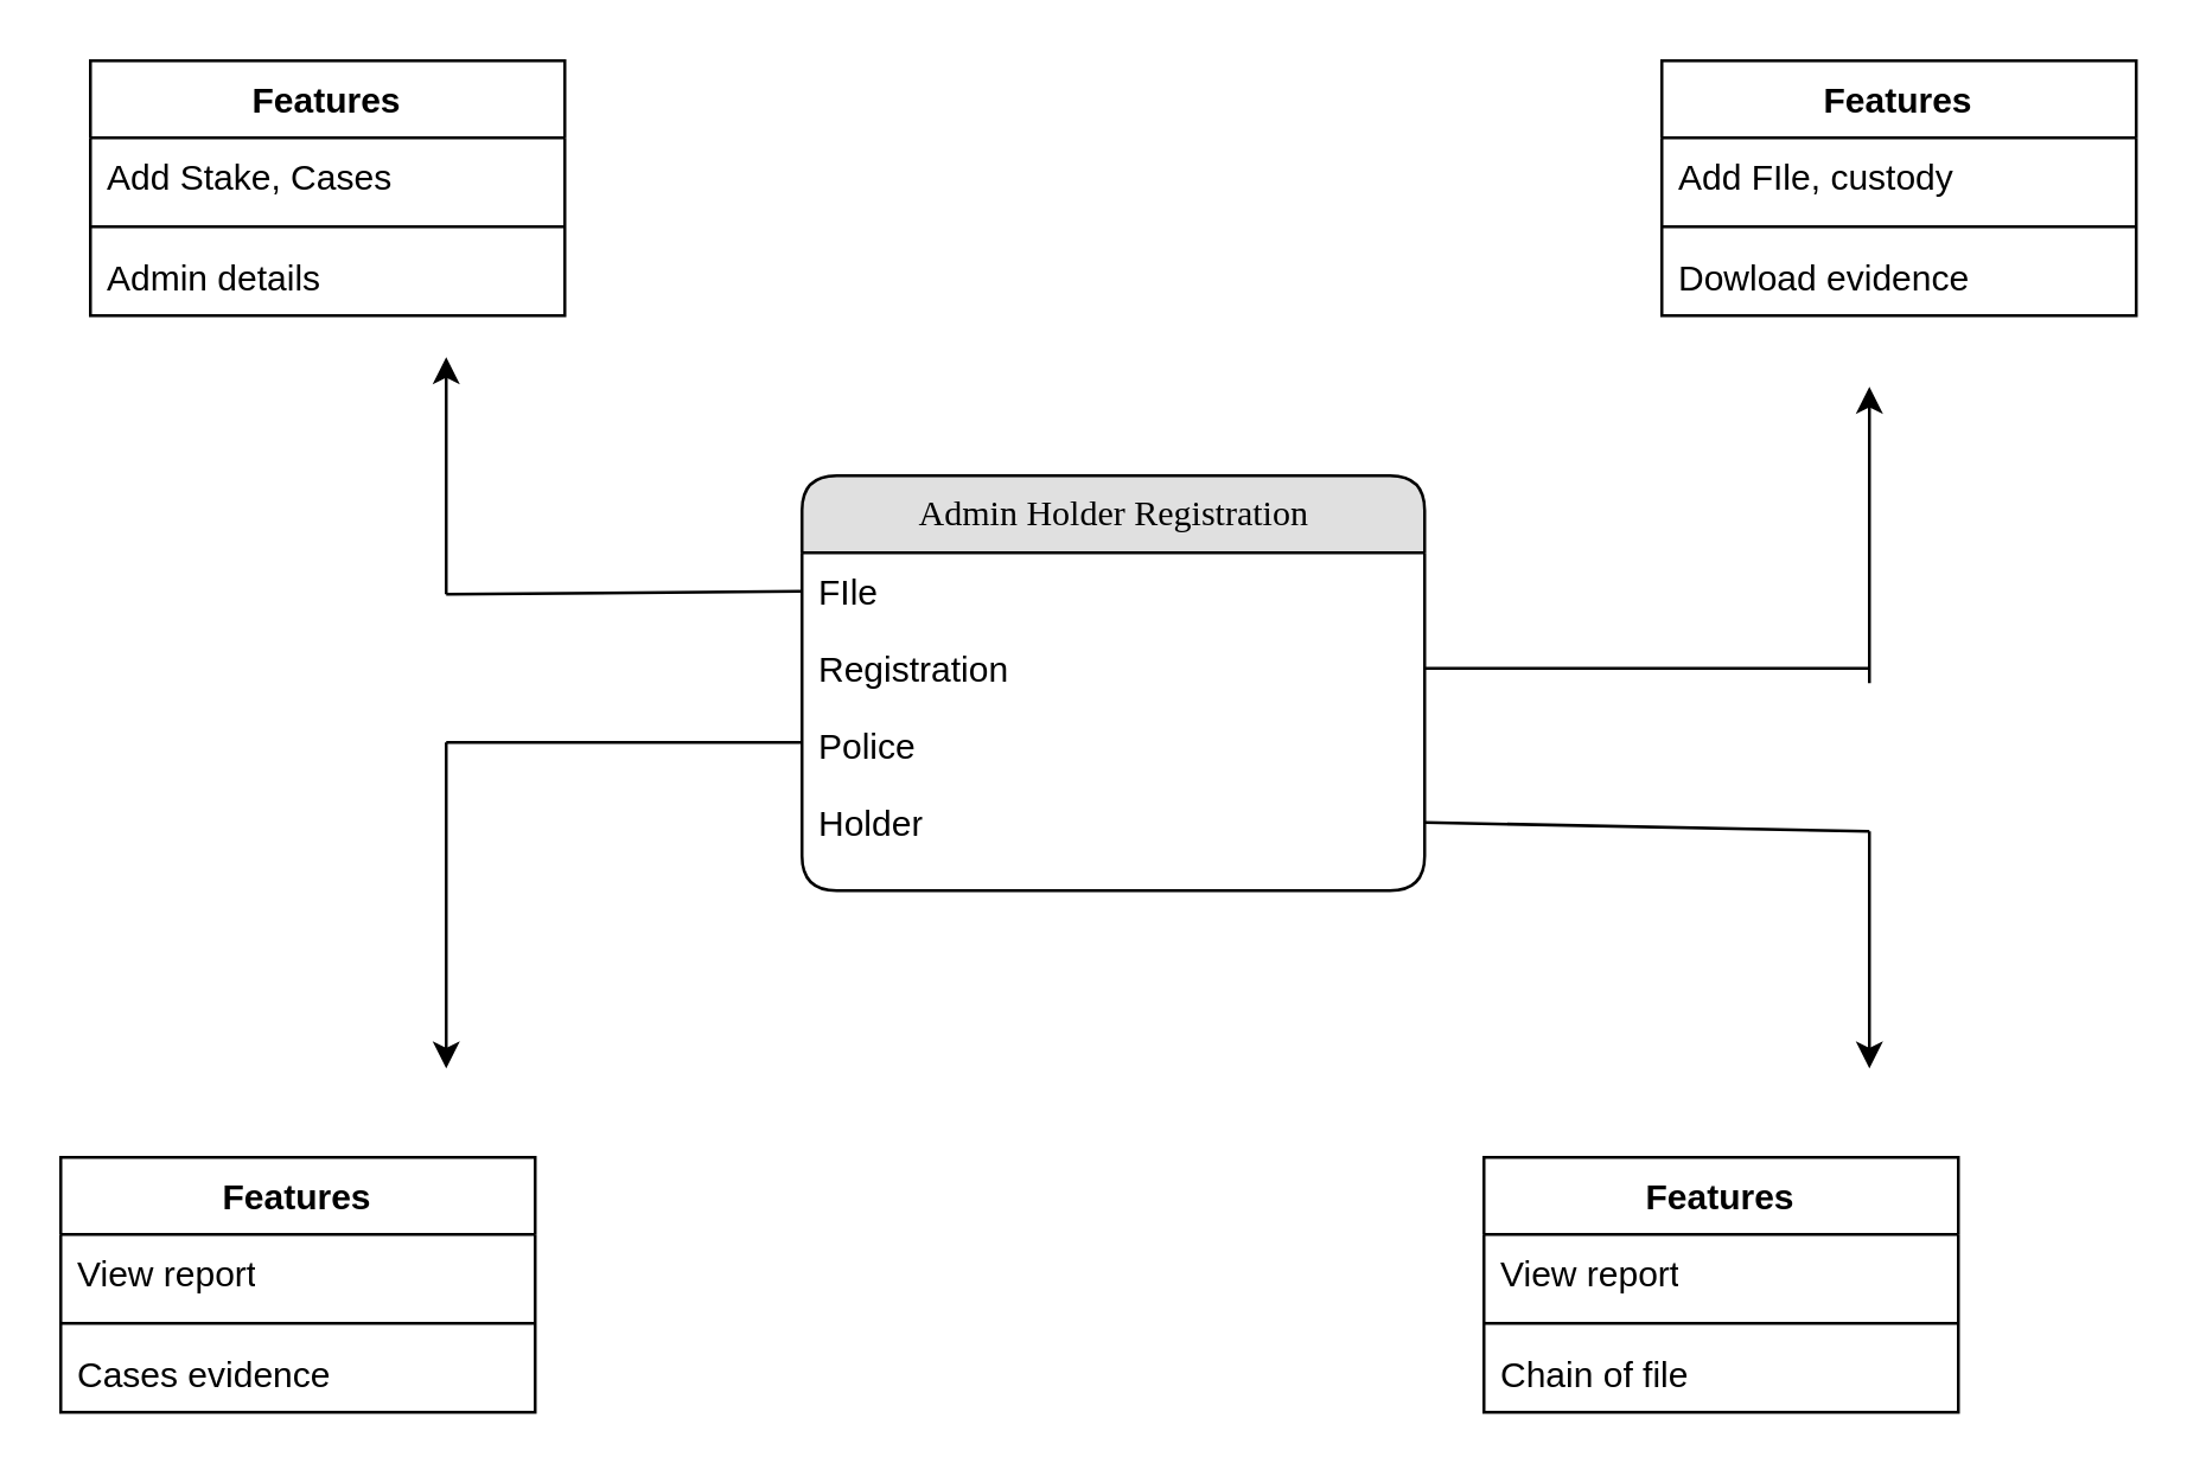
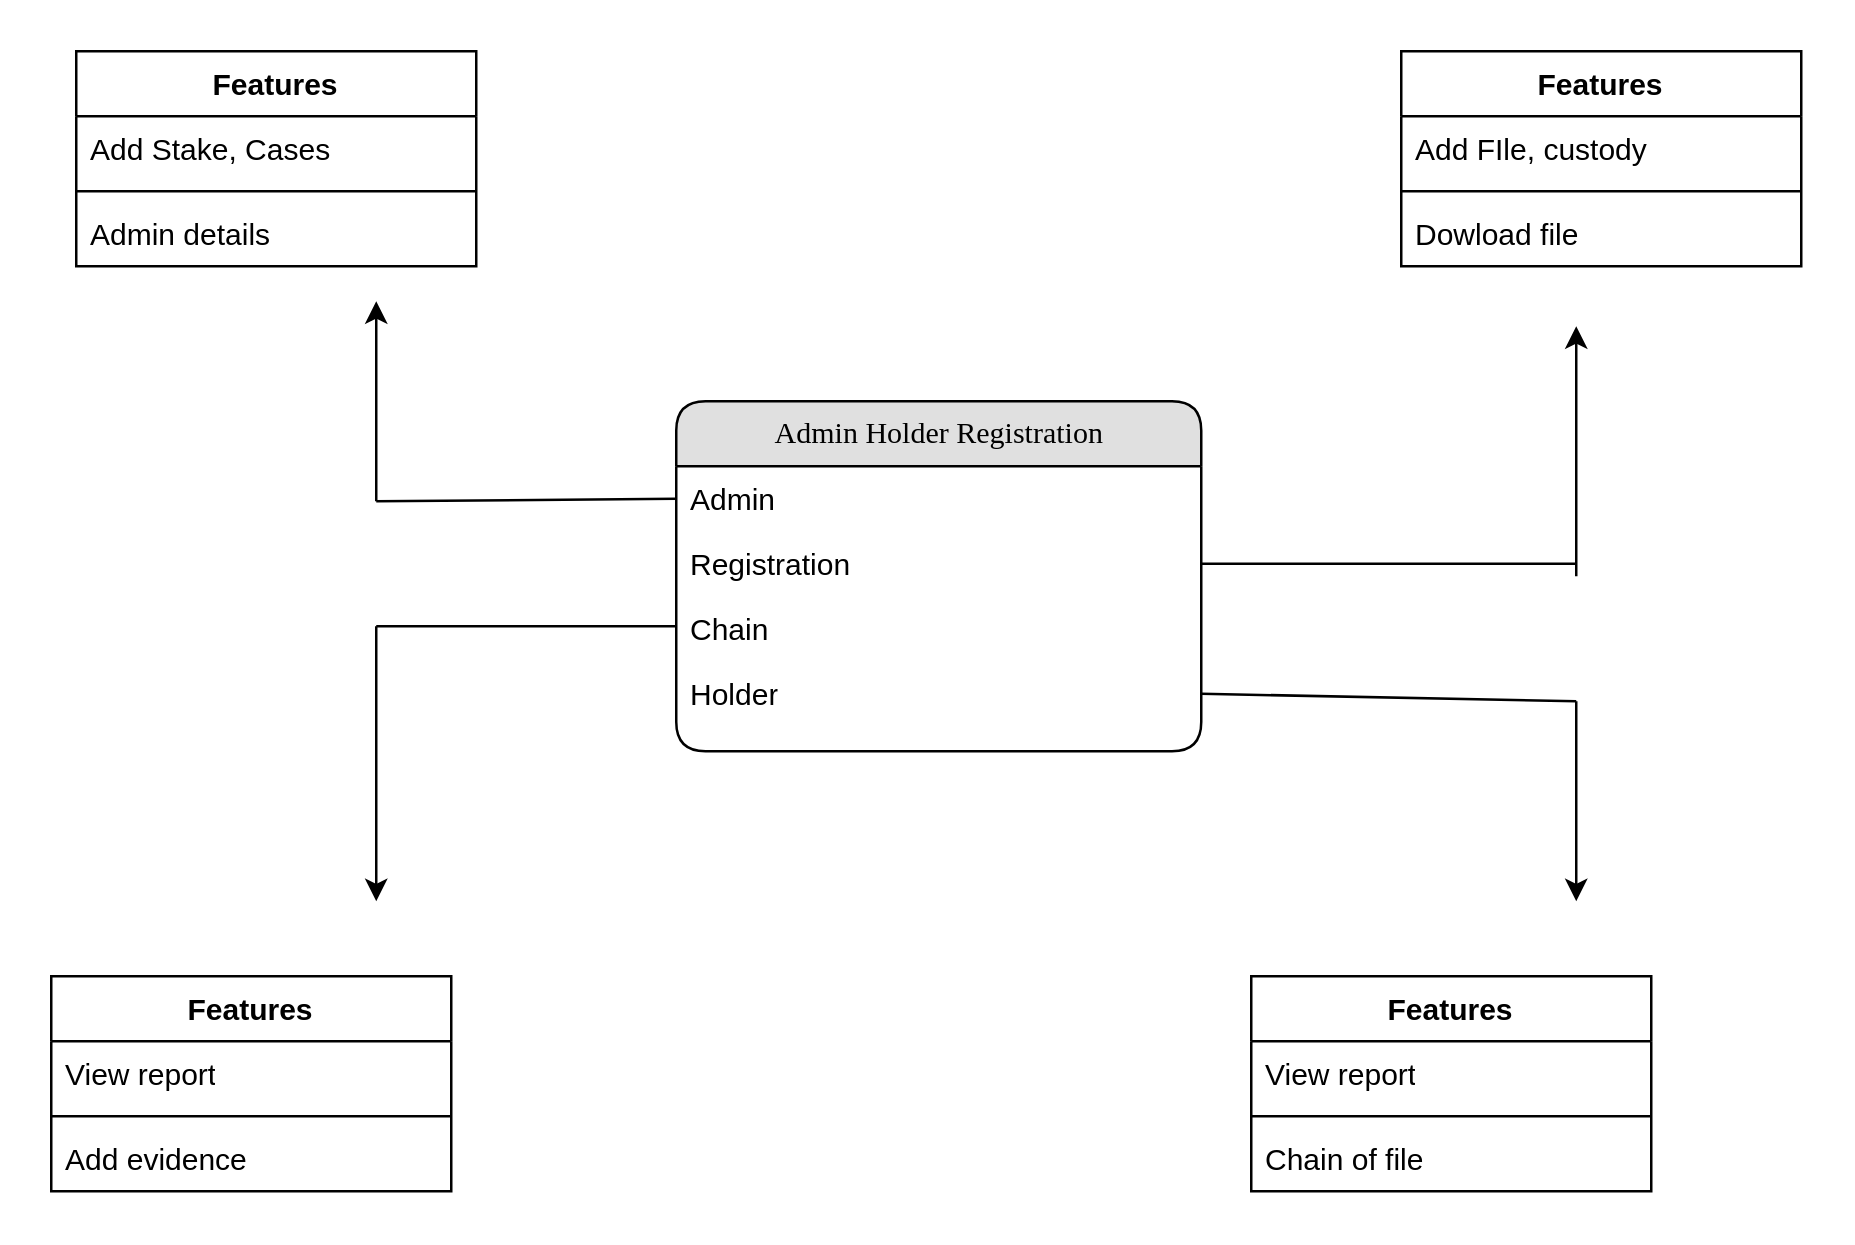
- <mxCell id="14" value="Dowload evidence" style="text;strokeColor=none;fillColor=none;align=left;verticalAlign=top;spacingLeft=4;spacingRight=4;overflow=hidden;rotatable=0;points=[[0,0.5],[1,0.5]];portConstraint=eastwest;whiteSpace=wrap;html=1;" parent="11" vertex="1"><mxGeometry y="60" width="160" height="26" as="geometry" /></mxCell>
+ <mxCell id="14" value="Dowload file" style="text;strokeColor=none;fillColor=none;align=left;verticalAlign=top;spacingLeft=4;spacingRight=4;overflow=hidden;rotatable=0;points=[[0,0.5],[1,0.5]];portConstraint=eastwest;whiteSpace=wrap;html=1;" parent="11" vertex="1"><mxGeometry y="60" width="160" height="26" as="geometry" /></mxCell>
- <mxCell id="3" value="FIle" style="text;html=1;strokeColor=none;fillColor=none;spacingLeft=4;spacingRight=4;whiteSpace=wrap;overflow=hidden;rotatable=0;points=[[0,0.5],[1,0.5]];portConstraint=eastwest;" parent="2" vertex="1"><mxGeometry y="26" width="210" height="26" as="geometry" /></mxCell>
+ <mxCell id="3" value="Admin" style="text;html=1;strokeColor=none;fillColor=none;spacingLeft=4;spacingRight=4;whiteSpace=wrap;overflow=hidden;rotatable=0;points=[[0,0.5],[1,0.5]];portConstraint=eastwest;" parent="2" vertex="1"><mxGeometry y="26" width="210" height="26" as="geometry" /></mxCell>
- <mxCell id="5" value="Police" style="text;html=1;strokeColor=none;fillColor=none;spacingLeft=4;spacingRight=4;whiteSpace=wrap;overflow=hidden;rotatable=0;points=[[0,0.5],[1,0.5]];portConstraint=eastwest;" parent="2" vertex="1"><mxGeometry y="78" width="210" height="26" as="geometry" /></mxCell>
+ <mxCell id="5" value="Chain" style="text;html=1;strokeColor=none;fillColor=none;spacingLeft=4;spacingRight=4;whiteSpace=wrap;overflow=hidden;rotatable=0;points=[[0,0.5],[1,0.5]];portConstraint=eastwest;" parent="2" vertex="1"><mxGeometry y="78" width="210" height="26" as="geometry" /></mxCell>
- <mxCell id="19" value="Cases evidence" style="text;strokeColor=none;fillColor=none;align=left;verticalAlign=top;spacingLeft=4;spacingRight=4;overflow=hidden;rotatable=0;points=[[0,0.5],[1,0.5]];portConstraint=eastwest;whiteSpace=wrap;html=1;" parent="16" vertex="1"><mxGeometry y="60" width="160" height="26" as="geometry" /></mxCell>
+ <mxCell id="19" value="Add evidence" style="text;strokeColor=none;fillColor=none;align=left;verticalAlign=top;spacingLeft=4;spacingRight=4;overflow=hidden;rotatable=0;points=[[0,0.5],[1,0.5]];portConstraint=eastwest;whiteSpace=wrap;html=1;" parent="16" vertex="1"><mxGeometry y="60" width="160" height="26" as="geometry" /></mxCell>
